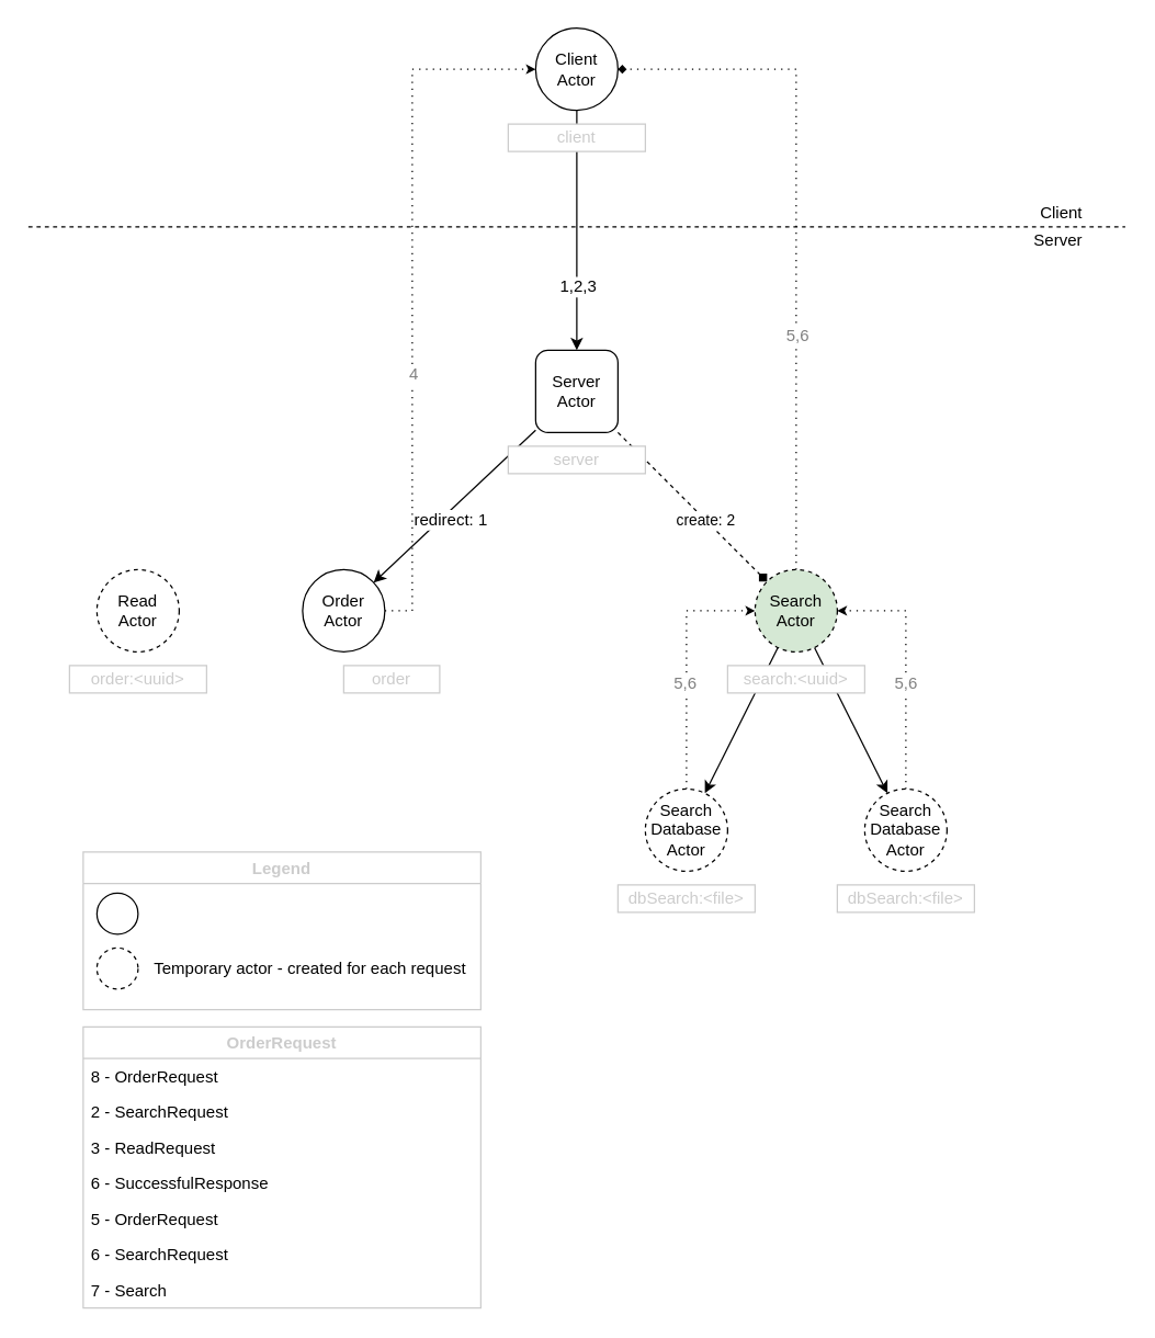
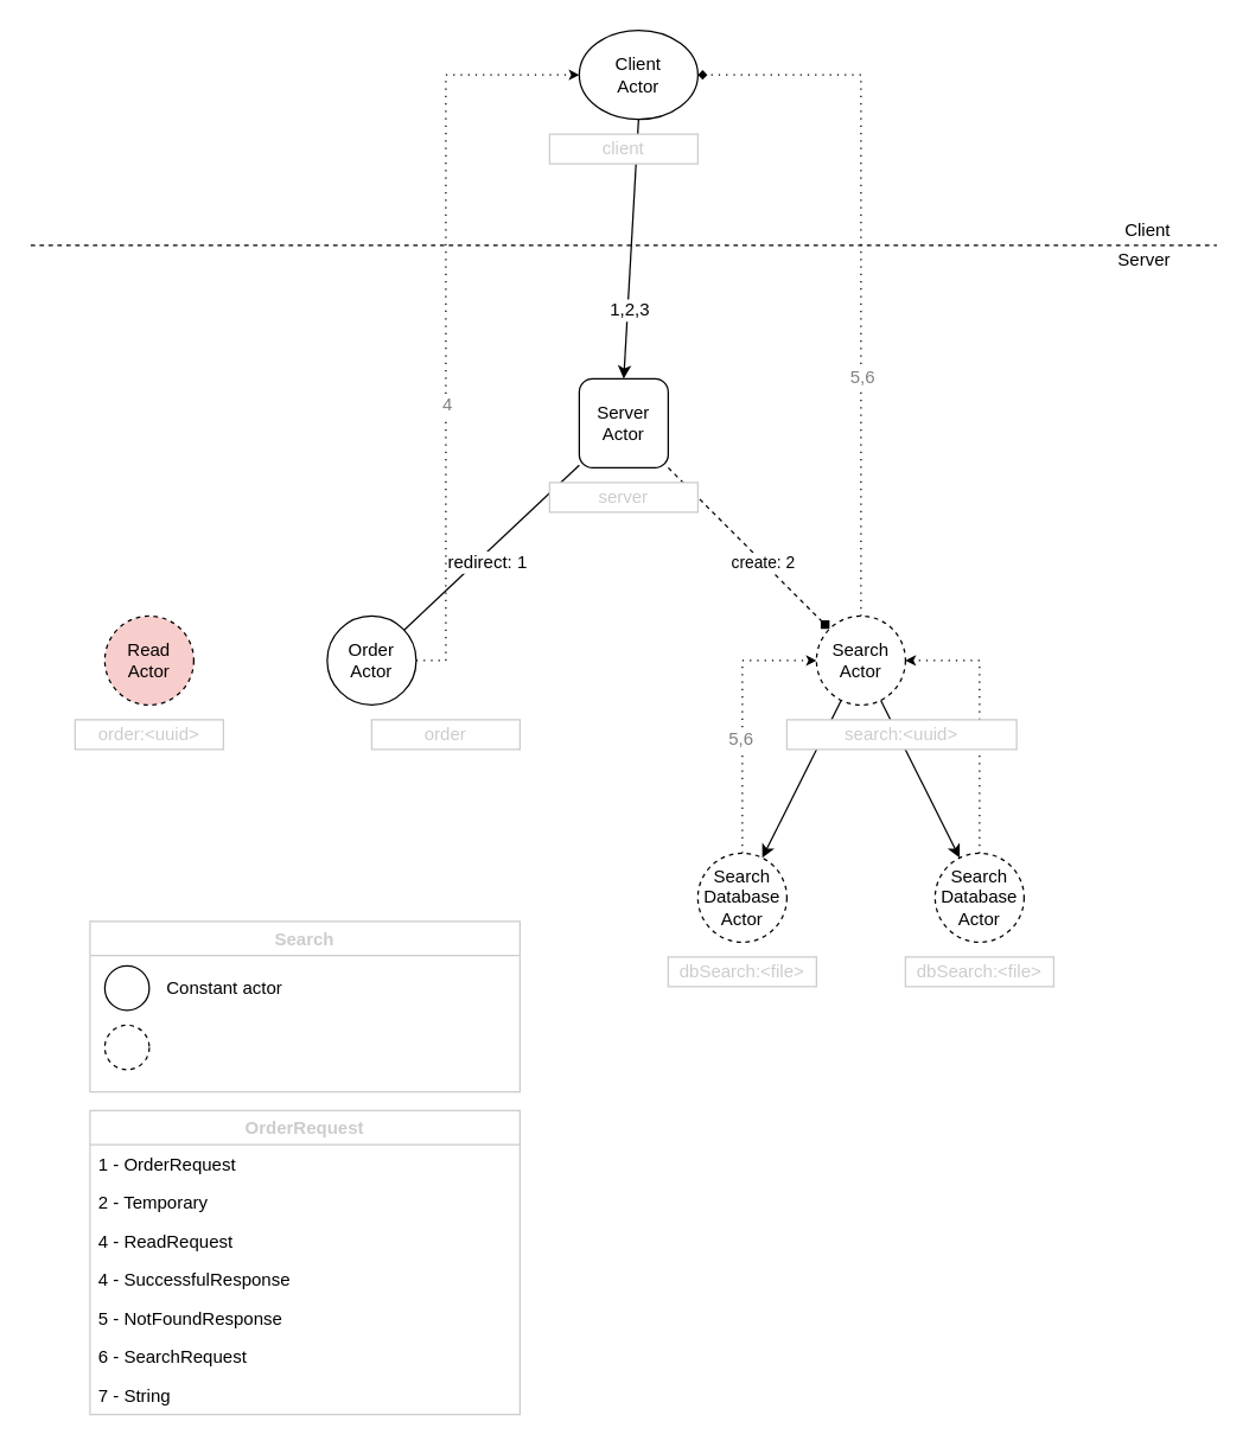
- <mxCell id="34" value="Client&lt;br&gt;Actor&lt;br&gt;" style="ellipse;whiteSpace=wrap;html=1;aspect=fixed;" vertex="1" parent="1"><mxGeometry x="390" y="20" width="60" height="60" as="geometry" /></mxCell>
+ <mxCell id="34" value="Client&lt;br&gt;Actor&lt;br&gt;" style="ellipse;whiteSpace=wrap;html=1;aspect=fixed;" vertex="1" parent="1"><mxGeometry x="390" y="20" width="80" height="60" as="geometry" /></mxCell>
- <mxCell id="2" style="rounded=0;orthogonalLoop=1;jettySize=auto;html=1;endArrow=classic;endFill=1;" edge="1" parent="1" source="5" target="8"><mxGeometry relative="1" as="geometry" /></mxCell>
+ <mxCell id="2" style="rounded=0;orthogonalLoop=1;jettySize=auto;html=1;endArrow=none;endFill=1;" edge="1" parent="1" source="5" target="8"><mxGeometry relative="1" as="geometry" /></mxCell>
- <mxCell id="14" value="Read&lt;br&gt;Actor&lt;br&gt;" style="ellipse;whiteSpace=wrap;html=1;aspect=fixed;dashed=1;" vertex="1" parent="1"><mxGeometry x="70" y="415" width="60" height="60" as="geometry" /></mxCell>
+ <mxCell id="14" value="Read&lt;br&gt;Actor&lt;br&gt;" style="ellipse;whiteSpace=wrap;html=1;aspect=fixed;dashed=1;fillColor=#f8cecc;" vertex="1" parent="1"><mxGeometry x="70" y="415" width="60" height="60" as="geometry" /></mxCell>
- <mxCell id="13" value="Search&lt;br&gt;Actor&lt;br&gt;" style="ellipse;whiteSpace=wrap;html=1;aspect=fixed;dashed=1;fillColor=#d5e8d4;" vertex="1" parent="1"><mxGeometry x="550" y="415" width="60" height="60" as="geometry" /></mxCell>
+ <mxCell id="13" value="Search&lt;br&gt;Actor&lt;br&gt;" style="ellipse;whiteSpace=wrap;html=1;aspect=fixed;dashed=1;" vertex="1" parent="1"><mxGeometry x="550" y="415" width="60" height="60" as="geometry" /></mxCell>
- <mxCell id="21" value="order" style="text;html=1;strokeColor=#CCCCCC;fillColor=#ffffff;align=center;verticalAlign=middle;whiteSpace=wrap;rounded=0;fontColor=#CCCCCC;" vertex="1" parent="1"><mxGeometry x="250" y="485" width="70" height="20" as="geometry" /></mxCell>
+ <mxCell id="21" value="order" style="text;html=1;strokeColor=#CCCCCC;fillColor=#ffffff;align=center;verticalAlign=middle;whiteSpace=wrap;rounded=0;fontColor=#CCCCCC;" vertex="1" parent="1"><mxGeometry x="250" y="485" width="100" height="20" as="geometry" /></mxCell>
- <mxCell id="24" value="search:&amp;lt;uuid&amp;gt;" style="text;html=1;strokeColor=#CCCCCC;fillColor=#ffffff;align=center;verticalAlign=middle;whiteSpace=wrap;rounded=0;fontColor=#CCCCCC;" vertex="1" parent="1"><mxGeometry x="530" y="485" width="100" height="20" as="geometry" /></mxCell>
+ <mxCell id="24" value="search:&amp;lt;uuid&amp;gt;" style="text;html=1;strokeColor=#CCCCCC;fillColor=#ffffff;align=center;verticalAlign=middle;whiteSpace=wrap;rounded=0;fontColor=#CCCCCC;" vertex="1" parent="1"><mxGeometry x="530" y="485" width="155" height="20" as="geometry" /></mxCell>
- <mxCell id="27" value="Legend" style="swimlane;strokeColor=#CCCCCC;fillColor=#ffffff;fontColor=#CCCCCC;labelBackgroundColor=none;swimlaneFillColor=#ffffff;" vertex="1" parent="1"><mxGeometry x="60" y="621" width="290" height="115" as="geometry" /></mxCell>
+ <mxCell id="27" value="Search" style="swimlane;strokeColor=#CCCCCC;fillColor=#ffffff;fontColor=#CCCCCC;labelBackgroundColor=none;swimlaneFillColor=#ffffff;" vertex="1" parent="1"><mxGeometry x="60" y="621" width="290" height="115" as="geometry" /></mxCell>
+ <mxCell id="29" value="Constant actor" style="text;html=1;strokeColor=none;fillColor=none;align=left;verticalAlign=middle;whiteSpace=wrap;rounded=0;dashed=1;labelBackgroundColor=none;fontColor=#000000;" vertex="1" parent="27"><mxGeometry x="50" y="35" width="110" height="20" as="geometry" /></mxCell>
- <mxCell id="30" value="Temporary actor - created for each request" style="text;html=1;strokeColor=none;fillColor=none;align=left;verticalAlign=middle;whiteSpace=wrap;rounded=0;dashed=1;labelBackgroundColor=none;fontColor=#000000;" vertex="1" parent="27"><mxGeometry x="50" y="75" width="230" height="20" as="geometry" /></mxCell>
- <mxCell id="40" value="8 - OrderRequest" style="text;strokeColor=none;fillColor=none;align=left;verticalAlign=top;spacingLeft=4;spacingRight=4;overflow=hidden;rotatable=0;points=[[0,0.5],[1,0.5]];portConstraint=eastwest;" vertex="1" parent="39"><mxGeometry y="23" width="290" height="26" as="geometry" /></mxCell>
+ <mxCell id="40" value="1 - OrderRequest" style="text;strokeColor=none;fillColor=none;align=left;verticalAlign=top;spacingLeft=4;spacingRight=4;overflow=hidden;rotatable=0;points=[[0,0.5],[1,0.5]];portConstraint=eastwest;" vertex="1" parent="39"><mxGeometry y="23" width="290" height="26" as="geometry" /></mxCell>
- <mxCell id="41" value="2 - SearchRequest" style="text;strokeColor=none;fillColor=none;align=left;verticalAlign=top;spacingLeft=4;spacingRight=4;overflow=hidden;rotatable=0;points=[[0,0.5],[1,0.5]];portConstraint=eastwest;" vertex="1" parent="39"><mxGeometry y="49" width="290" height="26" as="geometry" /></mxCell>
+ <mxCell id="41" value="2 - Temporary" style="text;strokeColor=none;fillColor=none;align=left;verticalAlign=top;spacingLeft=4;spacingRight=4;overflow=hidden;rotatable=0;points=[[0,0.5],[1,0.5]];portConstraint=eastwest;" vertex="1" parent="39"><mxGeometry y="49" width="290" height="26" as="geometry" /></mxCell>
- <mxCell id="42" value="3 - ReadRequest&#10;" style="text;strokeColor=none;fillColor=none;align=left;verticalAlign=top;spacingLeft=4;spacingRight=4;overflow=hidden;rotatable=0;points=[[0,0.5],[1,0.5]];portConstraint=eastwest;" vertex="1" parent="39"><mxGeometry y="75" width="290" height="26" as="geometry" /></mxCell>
+ <mxCell id="42" value="4 - ReadRequest&#10;" style="text;strokeColor=none;fillColor=none;align=left;verticalAlign=top;spacingLeft=4;spacingRight=4;overflow=hidden;rotatable=0;points=[[0,0.5],[1,0.5]];portConstraint=eastwest;" vertex="1" parent="39"><mxGeometry y="75" width="290" height="26" as="geometry" /></mxCell>
- <mxCell id="43" value="6 - SuccessfulResponse&#10;" style="text;strokeColor=none;fillColor=none;align=left;verticalAlign=top;spacingLeft=4;spacingRight=4;overflow=hidden;rotatable=0;points=[[0,0.5],[1,0.5]];portConstraint=eastwest;" vertex="1" parent="39"><mxGeometry y="101" width="290" height="26" as="geometry" /></mxCell>
+ <mxCell id="43" value="4 - SuccessfulResponse&#10;" style="text;strokeColor=none;fillColor=none;align=left;verticalAlign=top;spacingLeft=4;spacingRight=4;overflow=hidden;rotatable=0;points=[[0,0.5],[1,0.5]];portConstraint=eastwest;" vertex="1" parent="39"><mxGeometry y="101" width="290" height="26" as="geometry" /></mxCell>
- <mxCell id="44" value="5 - OrderRequest&#10;" style="text;strokeColor=none;fillColor=none;align=left;verticalAlign=top;spacingLeft=4;spacingRight=4;overflow=hidden;rotatable=0;points=[[0,0.5],[1,0.5]];portConstraint=eastwest;" vertex="1" parent="39"><mxGeometry y="127" width="290" height="26" as="geometry" /></mxCell>
+ <mxCell id="44" value="5 - NotFoundResponse&#10;" style="text;strokeColor=none;fillColor=none;align=left;verticalAlign=top;spacingLeft=4;spacingRight=4;overflow=hidden;rotatable=0;points=[[0,0.5],[1,0.5]];portConstraint=eastwest;" vertex="1" parent="39"><mxGeometry y="127" width="290" height="26" as="geometry" /></mxCell>
- <mxCell id="46" value="7 - Search&#10;" style="text;strokeColor=none;fillColor=none;align=left;verticalAlign=top;spacingLeft=4;spacingRight=4;overflow=hidden;rotatable=0;points=[[0,0.5],[1,0.5]];portConstraint=eastwest;" vertex="1" parent="39"><mxGeometry y="179" width="290" height="26" as="geometry" /></mxCell>
+ <mxCell id="46" value="7 - String&#10;" style="text;strokeColor=none;fillColor=none;align=left;verticalAlign=top;spacingLeft=4;spacingRight=4;overflow=hidden;rotatable=0;points=[[0,0.5],[1,0.5]];portConstraint=eastwest;" vertex="1" parent="39"><mxGeometry y="179" width="290" height="26" as="geometry" /></mxCell>
